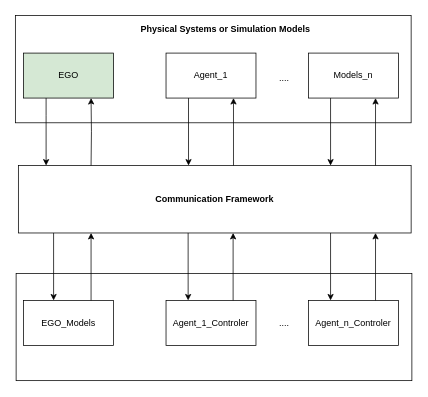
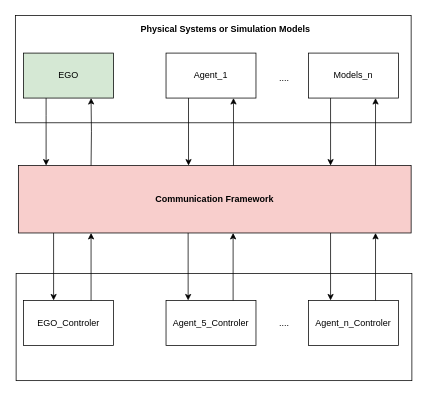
- <mxCell id="4" value="&lt;b&gt;Communication Framework&lt;/b&gt;" style="rounded=0;whiteSpace=wrap;html=1;" parent="1" vertex="1"><mxGeometry x="24" y="220" width="524" height="90" as="geometry" /></mxCell>
+ <mxCell id="4" value="&lt;b&gt;Communication Framework&lt;/b&gt;" style="rounded=0;whiteSpace=wrap;html=1;fillColor=#f8cecc;" parent="1" vertex="1"><mxGeometry x="24" y="220" width="524" height="90" as="geometry" /></mxCell>
- <mxCell id="9" value="EGO_Models" style="rounded=0;whiteSpace=wrap;html=1;" parent="1" vertex="1"><mxGeometry x="31" y="400" width="120" height="60" as="geometry" /></mxCell>
+ <mxCell id="9" value="EGO_Controler" style="rounded=0;whiteSpace=wrap;html=1;" parent="1" vertex="1"><mxGeometry x="31" y="400" width="120" height="60" as="geometry" /></mxCell>
- <mxCell id="10" value="Agent_1_Controler" style="rounded=0;whiteSpace=wrap;html=1;" parent="1" vertex="1"><mxGeometry x="221" y="400" width="120" height="60" as="geometry" /></mxCell>
+ <mxCell id="10" value="Agent_5_Controler" style="rounded=0;whiteSpace=wrap;html=1;" parent="1" vertex="1"><mxGeometry x="221" y="400" width="120" height="60" as="geometry" /></mxCell>
